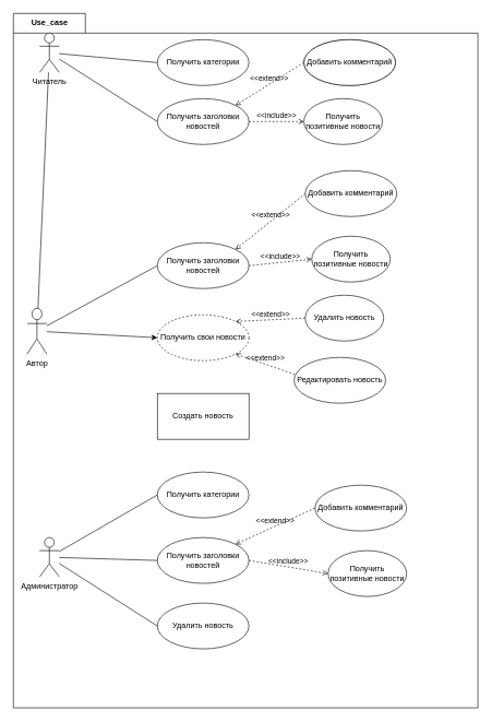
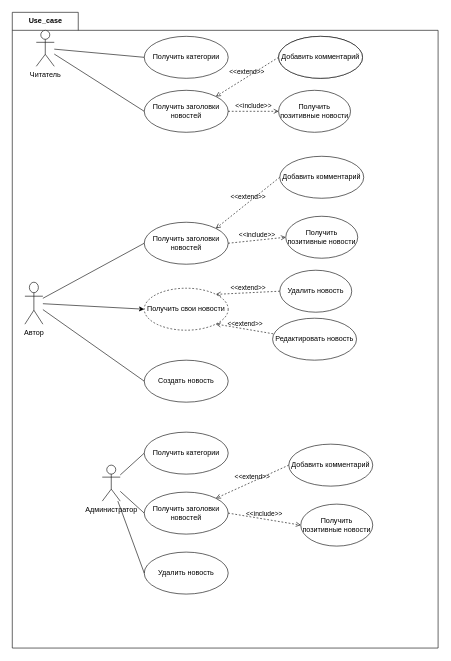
- <mxCell id="15" value="" style="endArrow=none;html=1;rounded=0;startArrow=none;" parent="2" source="4" target="3" edge="1"><mxGeometry width="50" height="50" relative="1" as="geometry"><mxPoint x="45" y="375" as="sourcePoint" /><mxPoint x="330" y="300" as="targetPoint" /></mxGeometry></mxCell>
+ <mxCell id="15" value="" style="endArrow=none;html=1;rounded=0;entryX=0;entryY=0.5;entryDx=0;entryDy=0;startArrow=none;" parent="2" source="4" target="9" edge="1"><mxGeometry width="50" height="50" relative="1" as="geometry"><mxPoint x="45" y="375" as="sourcePoint" /><mxPoint x="330" y="300" as="targetPoint" /></mxGeometry></mxCell>
- <mxCell id="21" value="Редактировать новость" style="ellipse;whiteSpace=wrap;html=1;" vertex="1" parent="2"><mxGeometry x="429" y="525" width="140" height="70" as="geometry" /></mxCell>
+ <mxCell id="21" value="Редактировать новость" style="ellipse;whiteSpace=wrap;html=1;" vertex="1" parent="2"><mxGeometry x="434" y="510" width="140" height="70" as="geometry" /></mxCell>
- <mxCell id="9" value="Создать новость" style="whiteSpace=wrap;html=1;rounded=0;" parent="2" vertex="1"><mxGeometry x="220" y="580" width="140" height="70" as="geometry" /></mxCell>
+ <mxCell id="9" value="Создать новость" style="ellipse;whiteSpace=wrap;html=1;" parent="2" vertex="1"><mxGeometry x="220" y="580" width="140" height="70" as="geometry" /></mxCell>
- <mxCell id="5" value="Администратор" style="shape=umlActor;verticalLabelPosition=bottom;verticalAlign=top;html=1;outlineConnect=0;" parent="2" vertex="1"><mxGeometry x="40" y="800" width="30" height="60" as="geometry" /></mxCell>
+ <mxCell id="5" value="Администратор" style="shape=umlActor;verticalLabelPosition=bottom;verticalAlign=top;html=1;outlineConnect=0;" parent="2" vertex="1"><mxGeometry x="150" y="755" width="30" height="60" as="geometry" /></mxCell>
